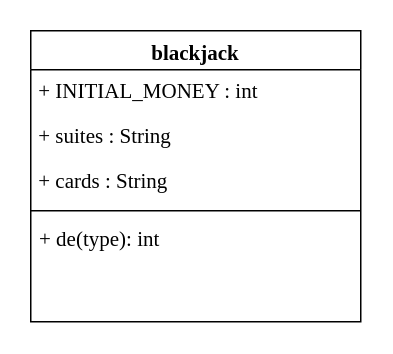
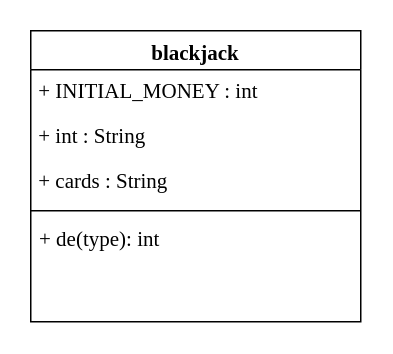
- <mxCell id="4" value="&lt;font style=&quot;font-size: 14px&quot;&gt;&amp;nbsp;+ suites : String&lt;/font&gt;" style="text;html=1;strokeColor=none;fillColor=none;align=left;verticalAlign=middle;whiteSpace=wrap;rounded=0;fontFamily=Times New Roman;fontSize=14;" vertex="1" parent="2"><mxGeometry y="56" width="220" height="30" as="geometry" /></mxCell>
+ <mxCell id="4" value="&lt;font style=&quot;font-size: 14px&quot;&gt;&amp;nbsp;+ int : String&lt;/font&gt;" style="text;html=1;strokeColor=none;fillColor=none;align=left;verticalAlign=middle;whiteSpace=wrap;rounded=0;fontFamily=Times New Roman;fontSize=14;" vertex="1" parent="2"><mxGeometry y="56" width="220" height="30" as="geometry" /></mxCell>
